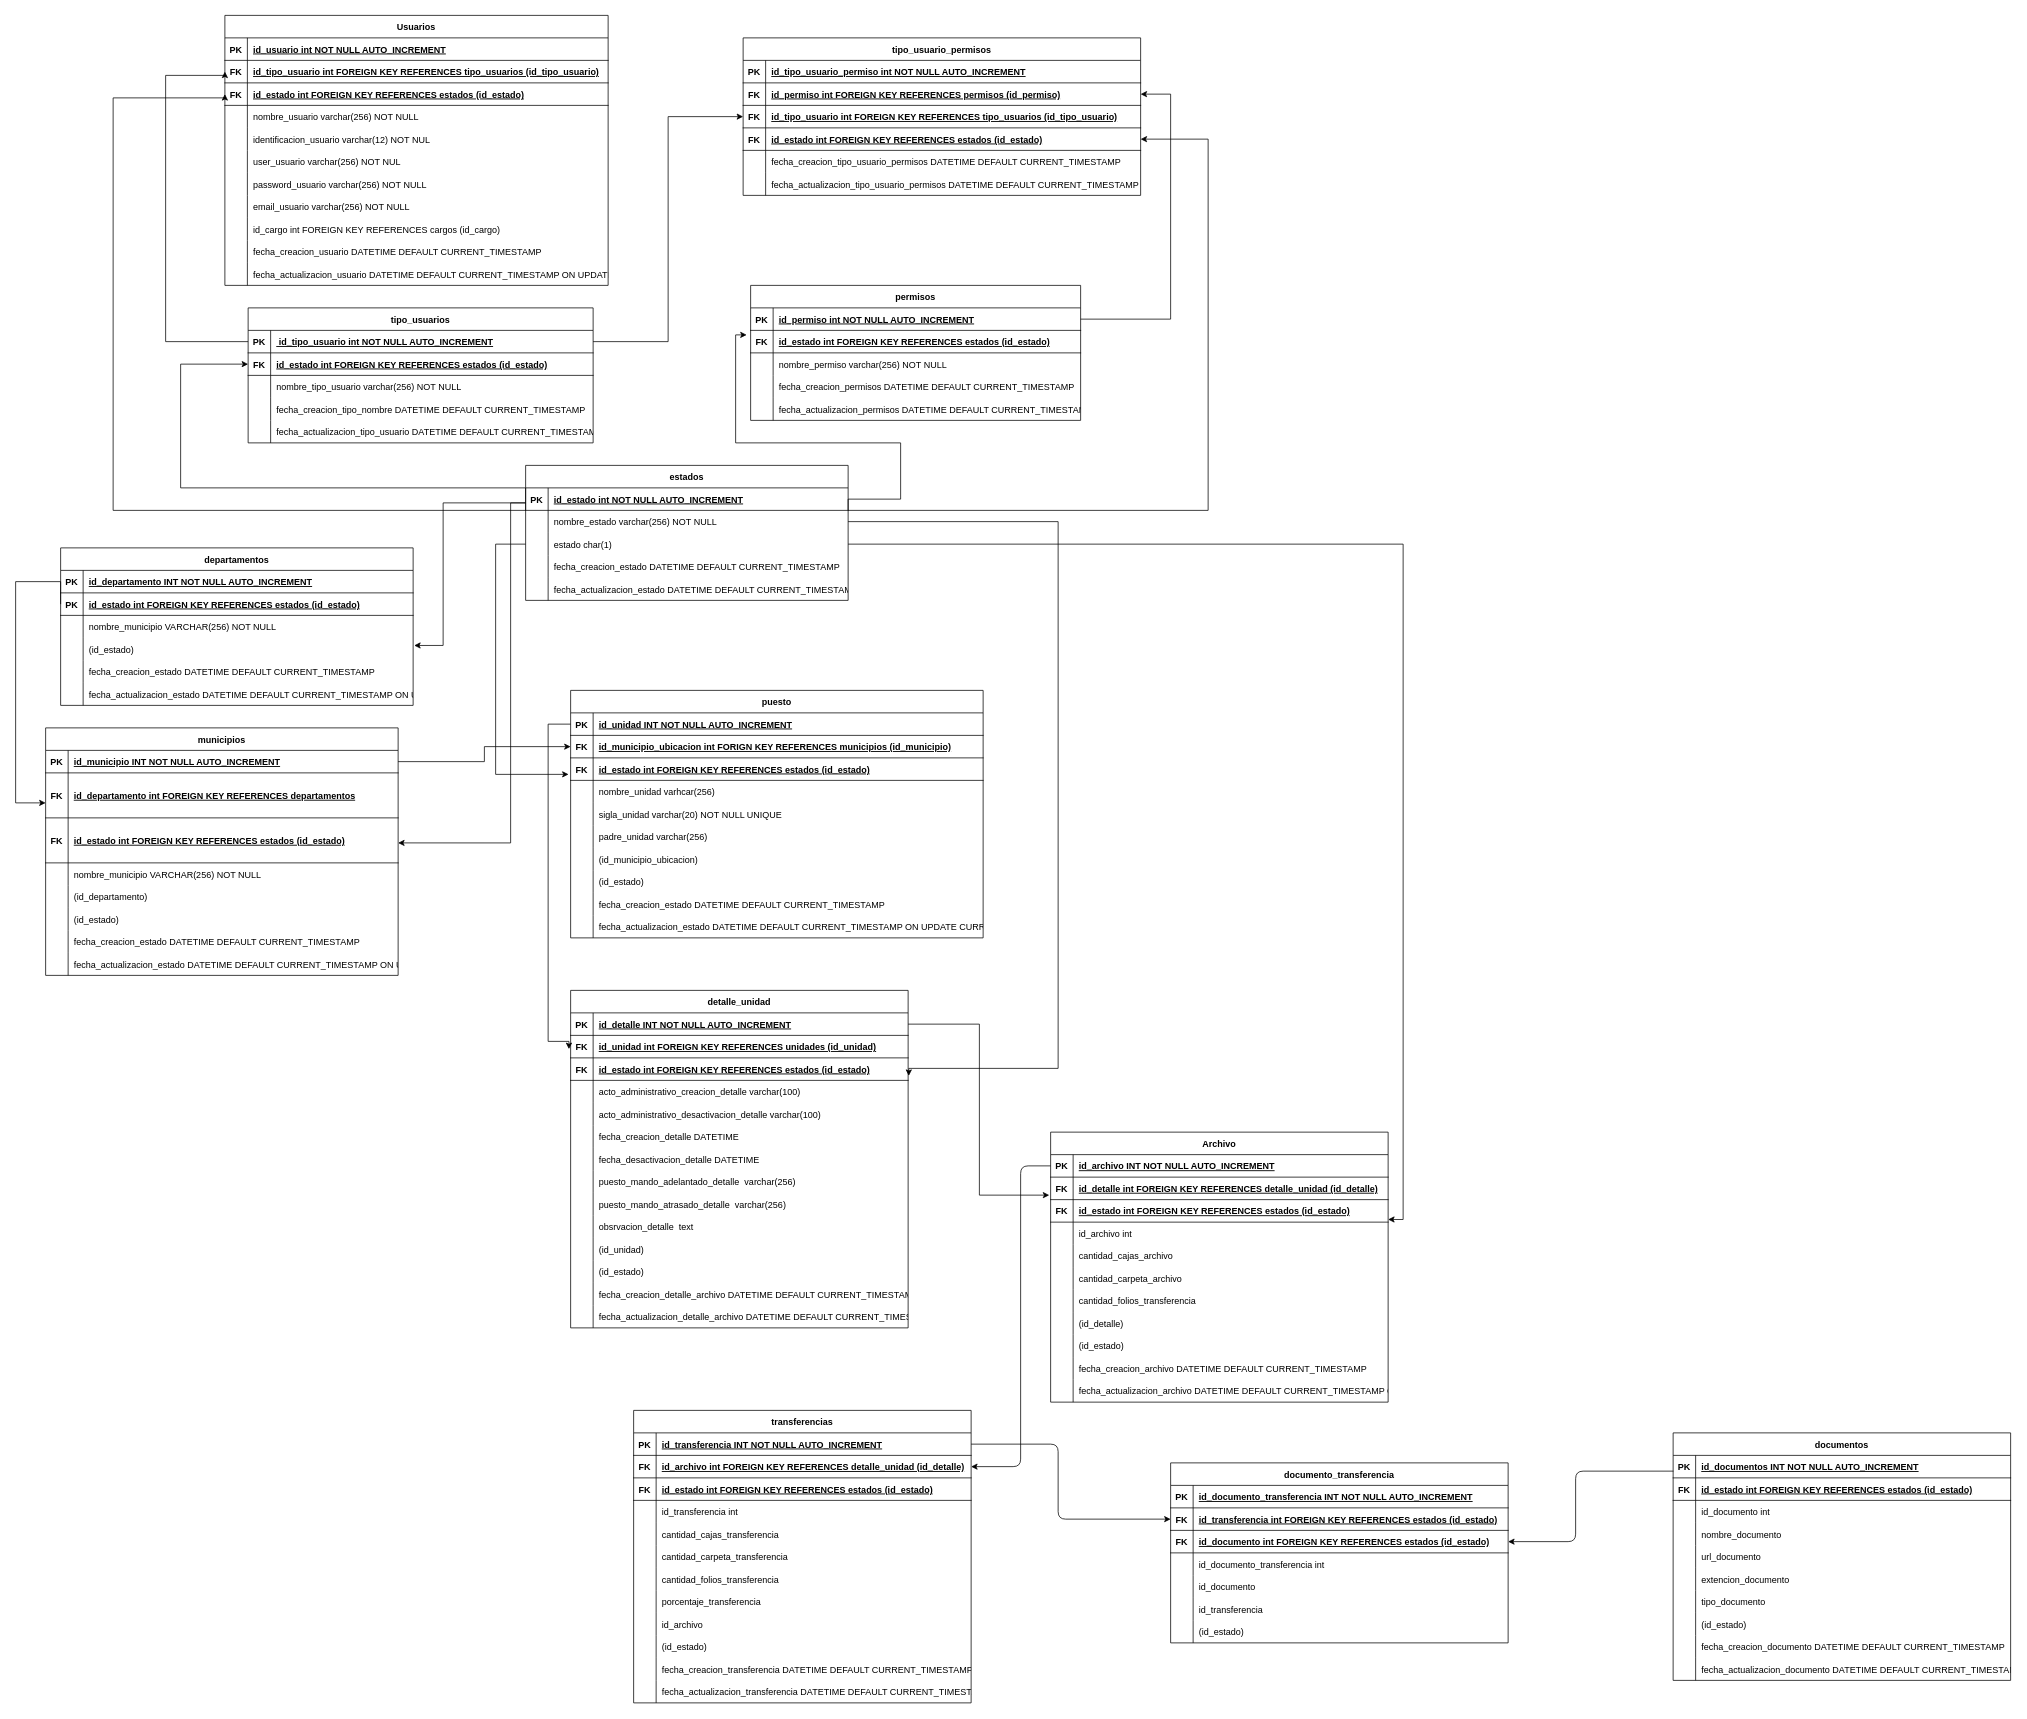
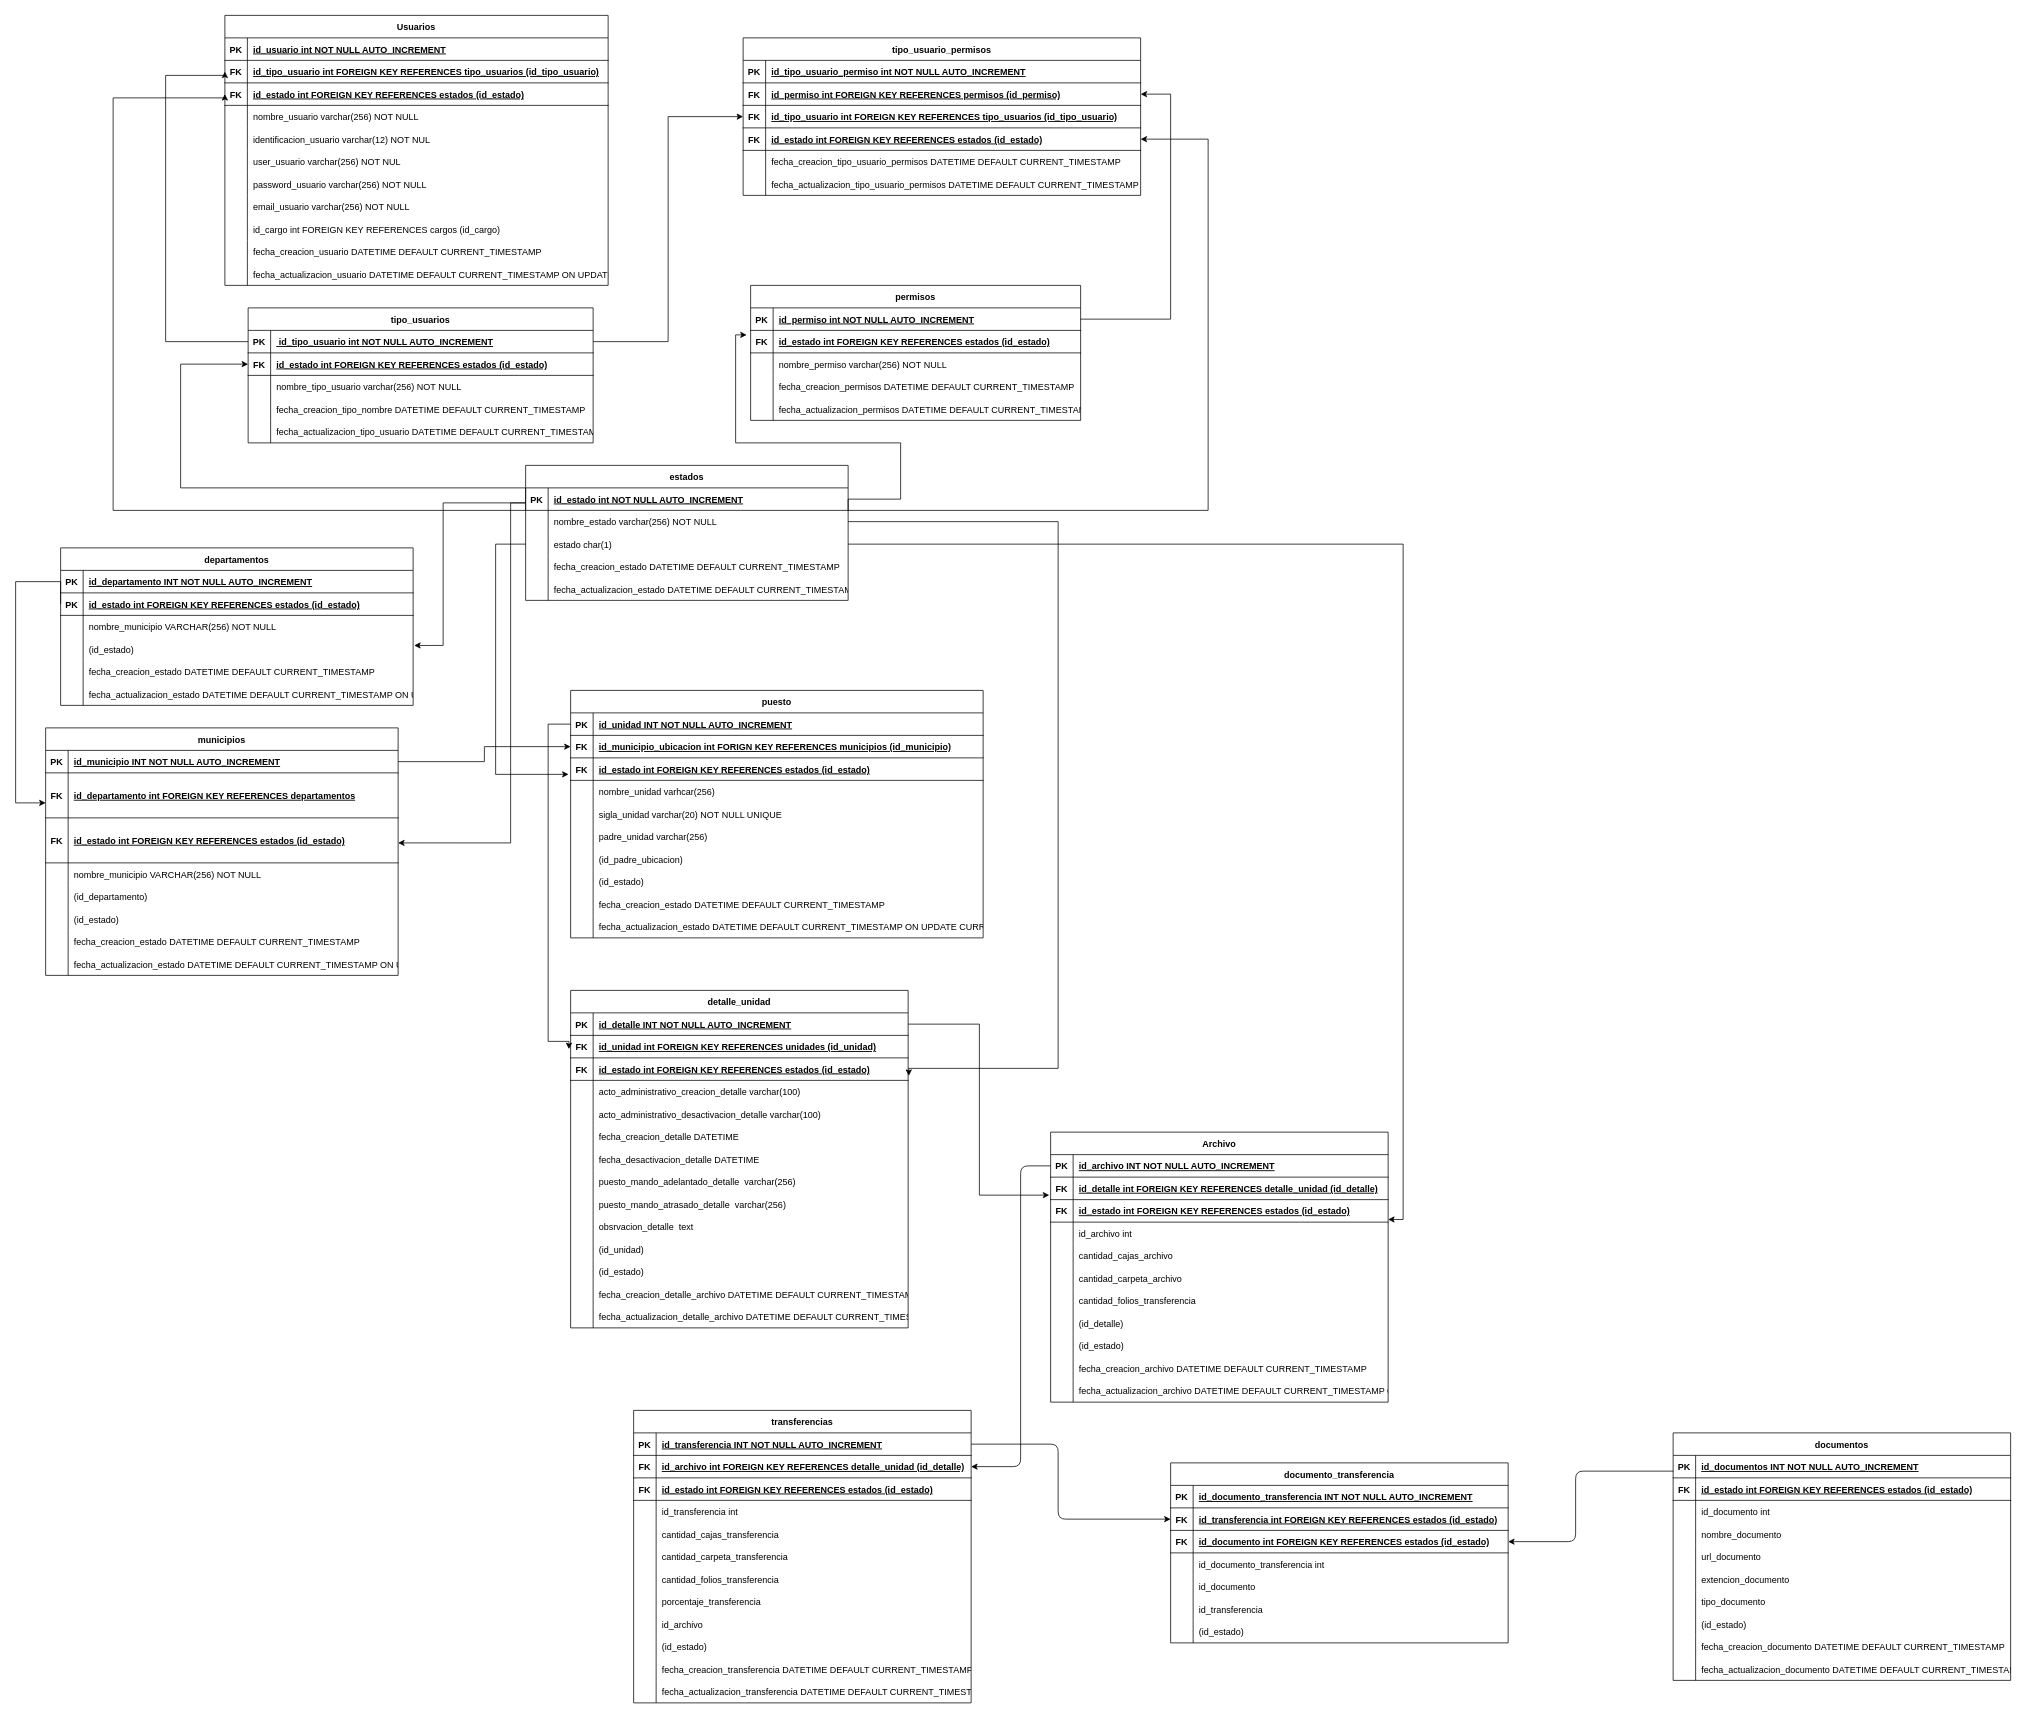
- <mxCell id="158" value="(id_municipio_ubicacion)" style="shape=partialRectangle;overflow=hidden;connectable=0;fillColor=none;align=left;strokeColor=inherit;top=0;left=0;bottom=0;right=0;spacingLeft=6;fontStyle=0" parent="156" vertex="1"><mxGeometry x="30" width="520" height="30" as="geometry"><mxRectangle width="520" height="30" as="alternateBounds" /></mxGeometry></mxCell>
+ <mxCell id="158" value="(id_padre_ubicacion)" style="shape=partialRectangle;overflow=hidden;connectable=0;fillColor=none;align=left;strokeColor=inherit;top=0;left=0;bottom=0;right=0;spacingLeft=6;fontStyle=0" parent="156" vertex="1"><mxGeometry x="30" width="520" height="30" as="geometry"><mxRectangle width="520" height="30" as="alternateBounds" /></mxGeometry></mxCell>
